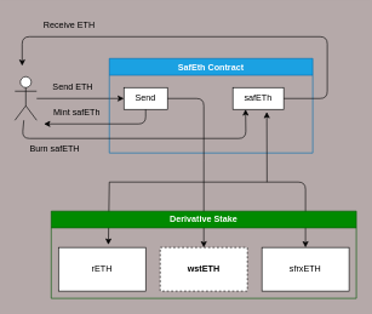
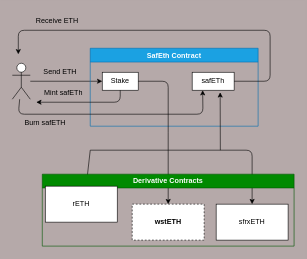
- <mxCell id="7" value="Send" style="rounded=0;whiteSpace=wrap;html=1;" parent="6" vertex="1"><mxGeometry x="20" y="40" width="60" height="30" as="geometry" /></mxCell>
+ <mxCell id="7" value="Stake" style="rounded=0;whiteSpace=wrap;html=1;" parent="6" vertex="1"><mxGeometry x="20" y="40" width="60" height="30" as="geometry" /></mxCell>
- <mxCell id="21" value="Derivative Stake" style="swimlane;whiteSpace=wrap;html=1;fillColor=#008a00;fontColor=#ffffff;strokeColor=#005700;" parent="1" vertex="1"><mxGeometry x="70" y="290" width="420" height="120" as="geometry" /></mxCell>
+ <mxCell id="21" value="Derivative Contracts" style="swimlane;whiteSpace=wrap;html=1;fillColor=#008a00;fontColor=#ffffff;strokeColor=#005700;" parent="1" vertex="1"><mxGeometry x="70" y="290" width="420" height="120" as="geometry" /></mxCell>
- <mxCell id="24" value="rETH" style="whiteSpace=wrap;html=1;" parent="21" vertex="1"><mxGeometry x="10" y="50" width="120" height="60" as="geometry" /></mxCell>
+ <mxCell id="24" value="rETH" style="whiteSpace=wrap;html=1;" parent="21" vertex="1"><mxGeometry x="5" y="20" width="120" height="60" as="geometry" /></mxCell>
